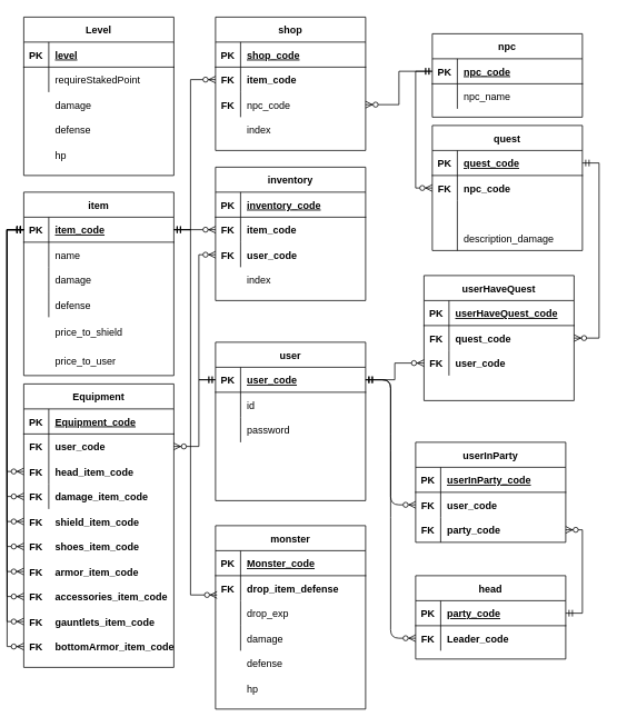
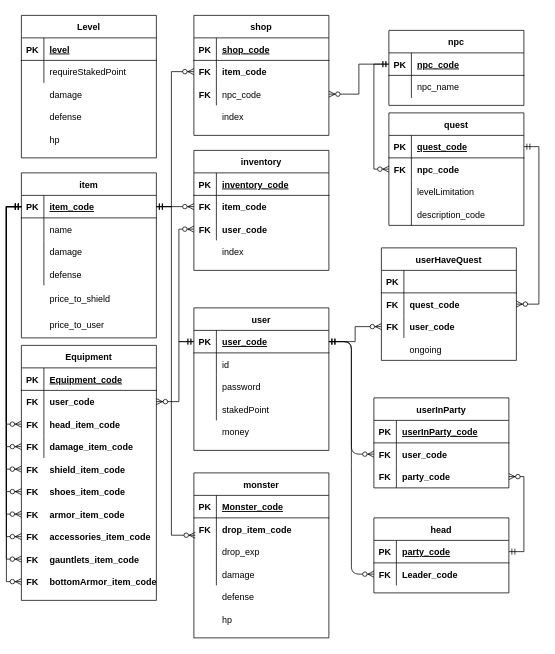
+ <mxCell id="188" value="levelLimitation" style="shape=partialRectangle;connectable=0;fillColor=none;top=0;left=0;bottom=0;right=0;align=left;spacingLeft=6;overflow=hidden;" vertex="1" parent="186"><mxGeometry x="30" width="150" height="30" as="geometry" /></mxCell>
- <mxCell id="191" value="description_damage" style="shape=partialRectangle;connectable=0;fillColor=none;top=0;left=0;bottom=0;right=0;align=left;spacingLeft=6;overflow=hidden;" vertex="1" parent="189"><mxGeometry x="30" width="150" height="30" as="geometry" /></mxCell>
+ <mxCell id="191" value="description_code" style="shape=partialRectangle;connectable=0;fillColor=none;top=0;left=0;bottom=0;right=0;align=left;spacingLeft=6;overflow=hidden;" vertex="1" parent="189"><mxGeometry x="30" width="150" height="30" as="geometry" /></mxCell>
- <mxCell id="196" value="userHaveQuest_code" style="shape=partialRectangle;connectable=0;fillColor=none;top=0;left=0;bottom=0;right=0;align=left;spacingLeft=6;fontStyle=5;overflow=hidden;" vertex="1" parent="194"><mxGeometry x="30" width="150" height="30" as="geometry" /></mxCell>
+ <mxCell id="208" value="ongoing" style="shape=partialRectangle;connectable=0;fillColor=none;top=0;left=0;bottom=0;right=0;align=left;spacingLeft=6;overflow=hidden;" vertex="1" parent="206"><mxGeometry x="30" width="150" height="30" as="geometry" /></mxCell>
+ <mxCell id="87" value="stakedPoint" style="shape=partialRectangle;connectable=0;fillColor=none;top=0;left=0;bottom=0;right=0;align=left;spacingLeft=6;overflow=hidden;" vertex="1" parent="85"><mxGeometry x="30" width="150" height="30" as="geometry" /></mxCell>
+ <mxCell id="88" value="money" style="shape=partialRectangle;connectable=0;fillColor=none;top=0;left=0;bottom=0;right=0;align=left;spacingLeft=6;overflow=hidden;" vertex="1" parent="74"><mxGeometry x="30" y="150" width="150" height="30" as="geometry" /></mxCell>
- <mxCell id="96" value="drop_item_defense" style="shape=partialRectangle;connectable=0;fillColor=none;top=0;left=0;bottom=0;right=0;align=left;spacingLeft=6;overflow=hidden;fontStyle=1" vertex="1" parent="94"><mxGeometry x="30" width="150" height="30" as="geometry" /></mxCell>
+ <mxCell id="96" value="drop_item_code" style="shape=partialRectangle;connectable=0;fillColor=none;top=0;left=0;bottom=0;right=0;align=left;spacingLeft=6;overflow=hidden;fontStyle=1" vertex="1" parent="94"><mxGeometry x="30" width="150" height="30" as="geometry" /></mxCell>
